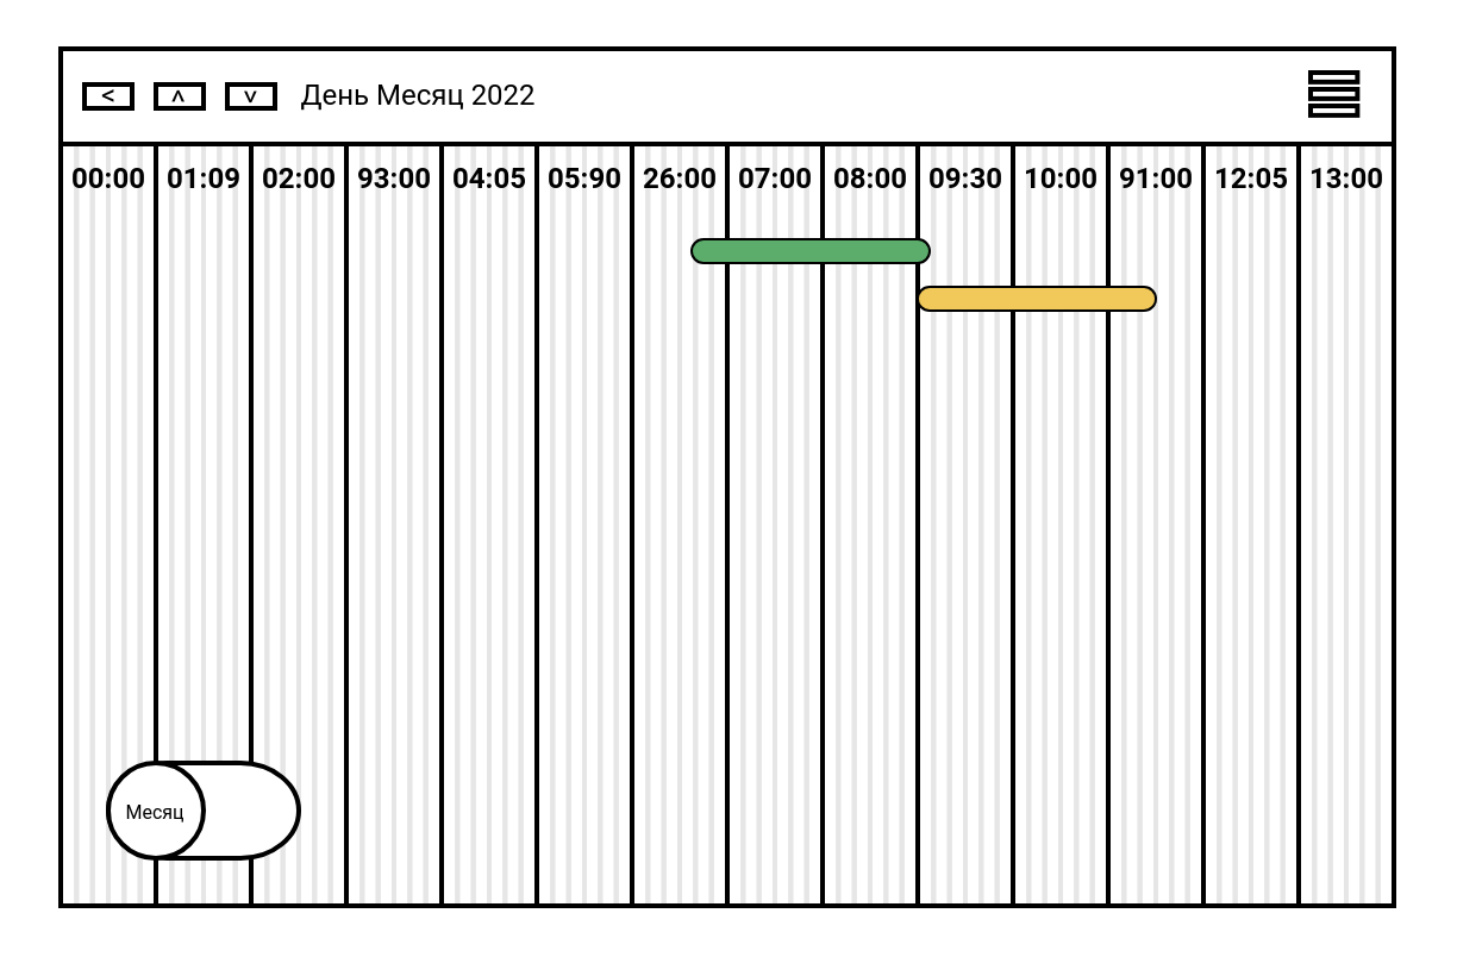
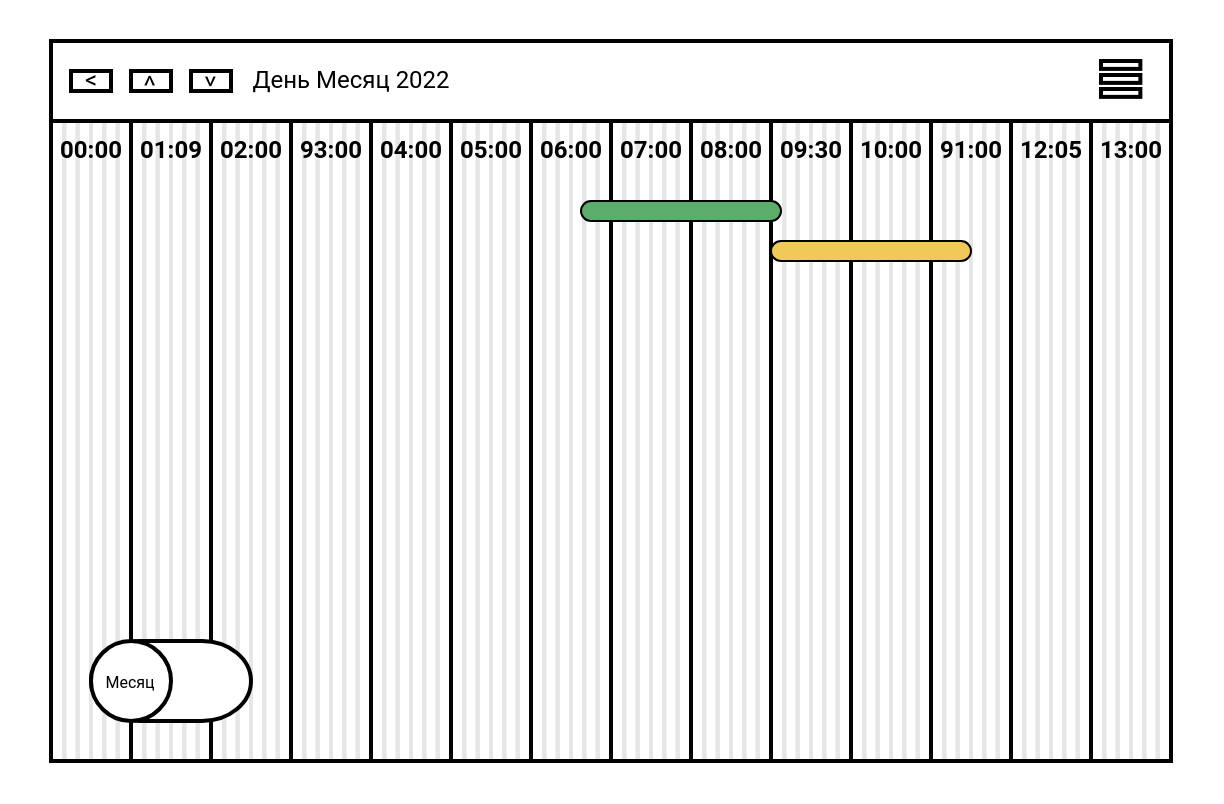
- <mxCell id="163" value="04:05" style="text;html=1;align=center;verticalAlign=middle;resizable=0;points=[];autosize=1;strokeColor=none;fillColor=none;fontColor=none;fontStyle=1;fontFamily=Roboto;fontSource=https%3A%2F%2Ffonts.googleapis.com%2Fcss%3Ffamily%3DRoboto;" parent="14" vertex="1"><mxGeometry x="160" width="50" height="30" as="geometry" /></mxCell>
+ <mxCell id="163" value="04:00" style="text;html=1;align=center;verticalAlign=middle;resizable=0;points=[];autosize=1;strokeColor=none;fillColor=none;fontColor=none;fontStyle=1;fontFamily=Roboto;fontSource=https%3A%2F%2Ffonts.googleapis.com%2Fcss%3Ffamily%3DRoboto;" parent="14" vertex="1"><mxGeometry x="160" width="50" height="30" as="geometry" /></mxCell>
- <mxCell id="164" value="05:90" style="text;html=1;align=center;verticalAlign=middle;resizable=0;points=[];autosize=1;strokeColor=none;fillColor=none;fontColor=none;fontStyle=1;fontFamily=Roboto;fontSource=https%3A%2F%2Ffonts.googleapis.com%2Fcss%3Ffamily%3DRoboto;" parent="14" vertex="1"><mxGeometry x="200" width="50" height="30" as="geometry" /></mxCell>
+ <mxCell id="164" value="05:00" style="text;html=1;align=center;verticalAlign=middle;resizable=0;points=[];autosize=1;strokeColor=none;fillColor=none;fontColor=none;fontStyle=1;fontFamily=Roboto;fontSource=https%3A%2F%2Ffonts.googleapis.com%2Fcss%3Ffamily%3DRoboto;" parent="14" vertex="1"><mxGeometry x="200" width="50" height="30" as="geometry" /></mxCell>
- <mxCell id="165" value="26:00" style="text;html=1;align=center;verticalAlign=middle;resizable=0;points=[];autosize=1;strokeColor=none;fillColor=none;fontColor=none;fontStyle=1;fontFamily=Roboto;fontSource=https%3A%2F%2Ffonts.googleapis.com%2Fcss%3Ffamily%3DRoboto;" parent="14" vertex="1"><mxGeometry x="240" width="50" height="30" as="geometry" /></mxCell>
+ <mxCell id="165" value="06:00" style="text;html=1;align=center;verticalAlign=middle;resizable=0;points=[];autosize=1;strokeColor=none;fillColor=none;fontColor=none;fontStyle=1;fontFamily=Roboto;fontSource=https%3A%2F%2Ffonts.googleapis.com%2Fcss%3Ffamily%3DRoboto;" parent="14" vertex="1"><mxGeometry x="240" width="50" height="30" as="geometry" /></mxCell>
